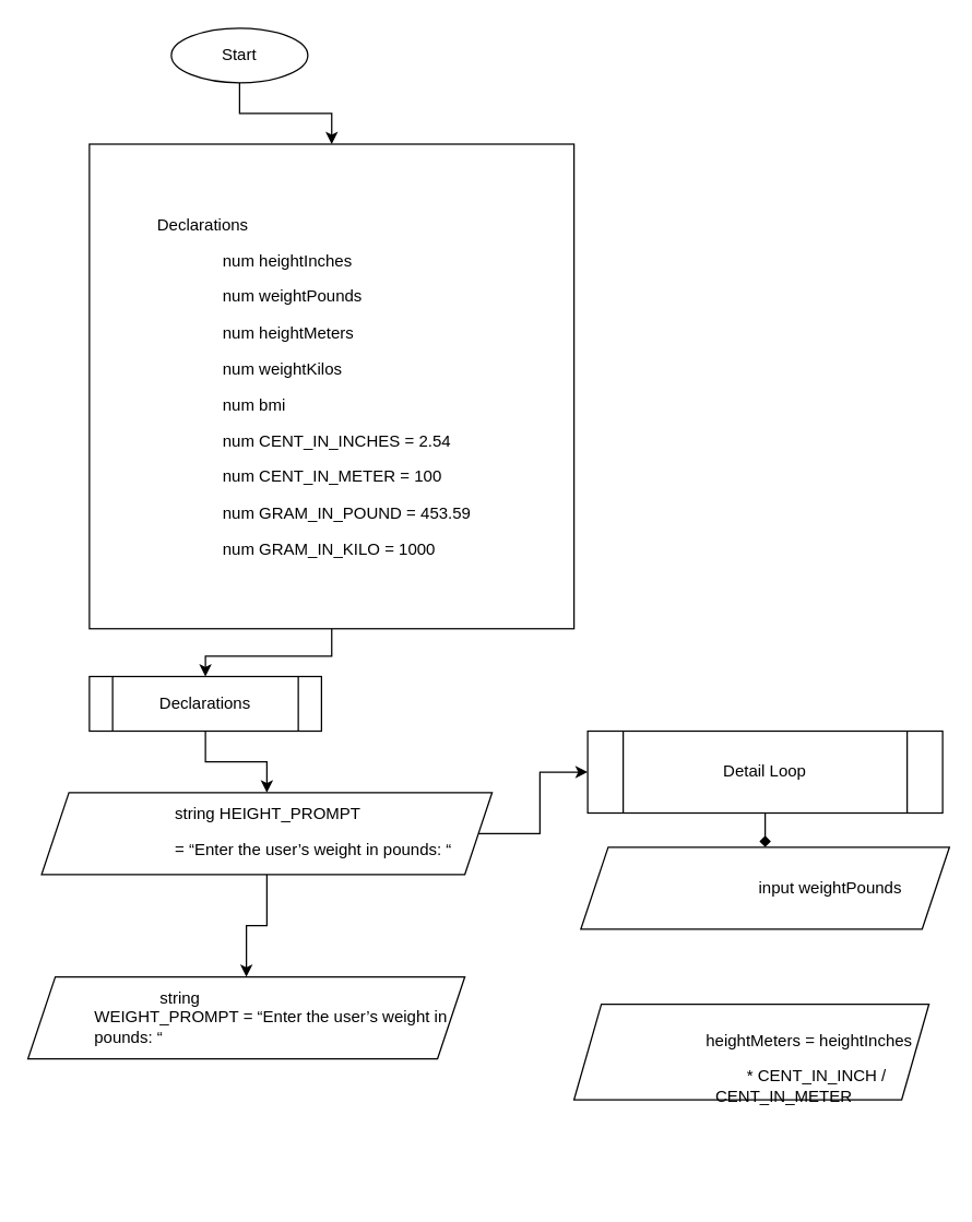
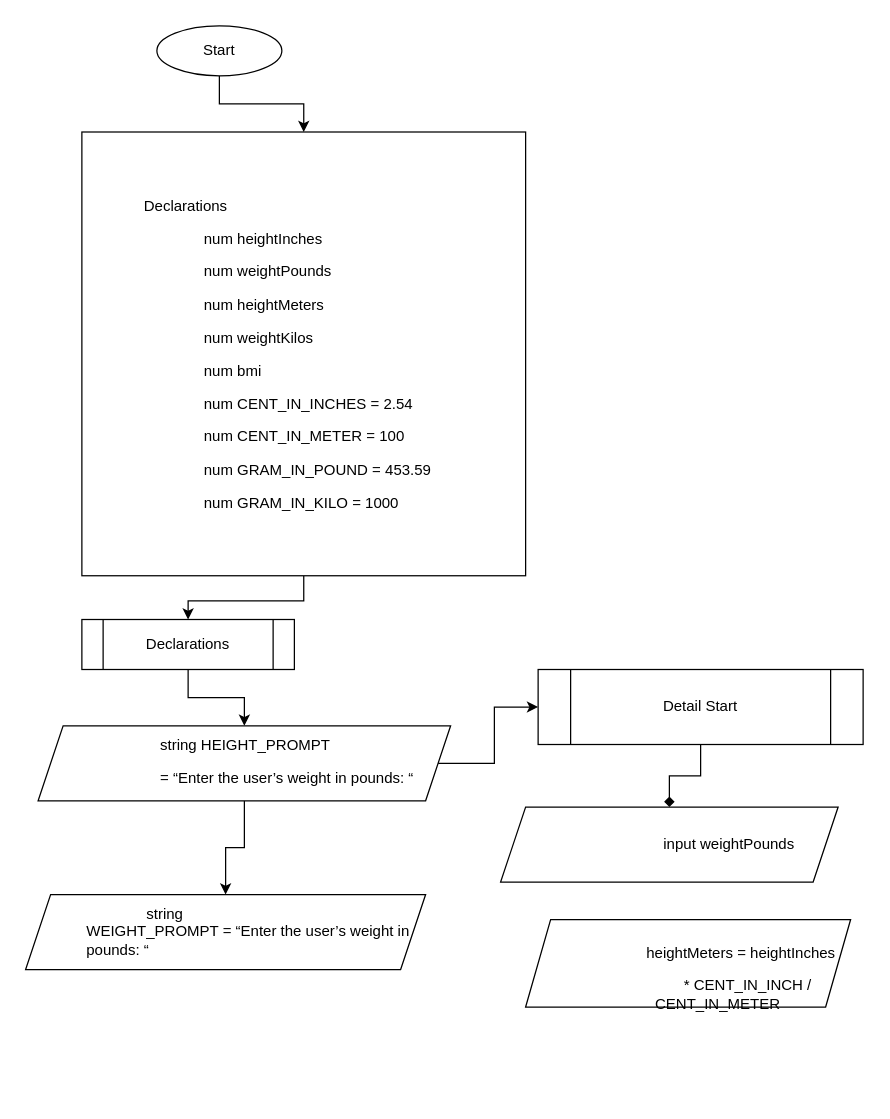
- <mxCell id="13" value="Detail Loop" style="shape=process;whiteSpace=wrap;html=1;backgroundOutline=1;" vertex="1" parent="1"><mxGeometry x="430" y="535" width="260" height="60" as="geometry" /></mxCell>
+ <mxCell id="13" value="Detail Start" style="shape=process;whiteSpace=wrap;html=1;backgroundOutline=1;" vertex="1" parent="1"><mxGeometry x="430" y="535" width="260" height="60" as="geometry" /></mxCell>
- <mxCell id="14" value="&lt;p style=&quot;text-align: left; margin-left: 0.5in; text-indent: 0.5in;&quot; class=&quot;MsoNormal&quot;&gt;input weightPounds&lt;/p&gt;" style="shape=parallelogram;perimeter=parallelogramPerimeter;whiteSpace=wrap;html=1;fixedSize=1;" vertex="1" parent="1"><mxGeometry x="425" y="620" width="270" height="60" as="geometry" /></mxCell>
+ <mxCell id="14" value="&lt;p style=&quot;text-align: left; margin-left: 0.5in; text-indent: 0.5in;&quot; class=&quot;MsoNormal&quot;&gt;input weightPounds&lt;/p&gt;" style="shape=parallelogram;perimeter=parallelogramPerimeter;whiteSpace=wrap;html=1;fixedSize=1;" vertex="1" parent="1"><mxGeometry x="400" y="645" width="270" height="60" as="geometry" /></mxCell>
